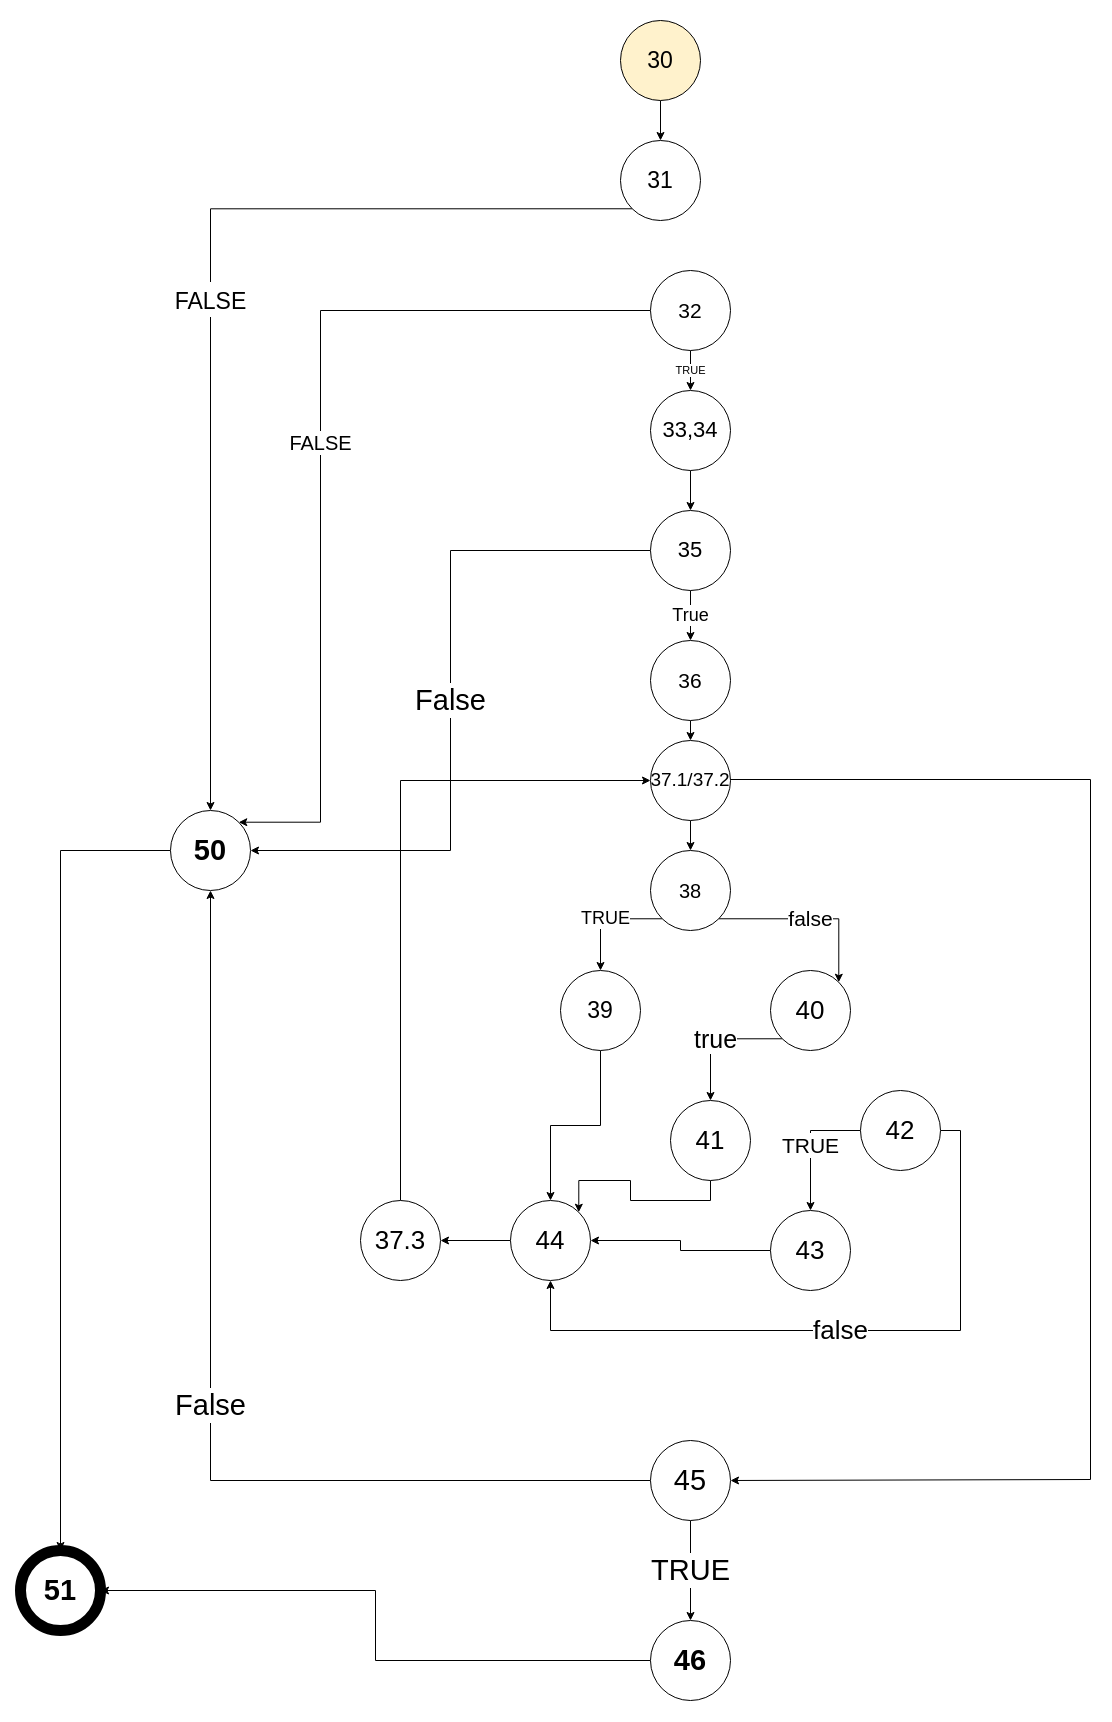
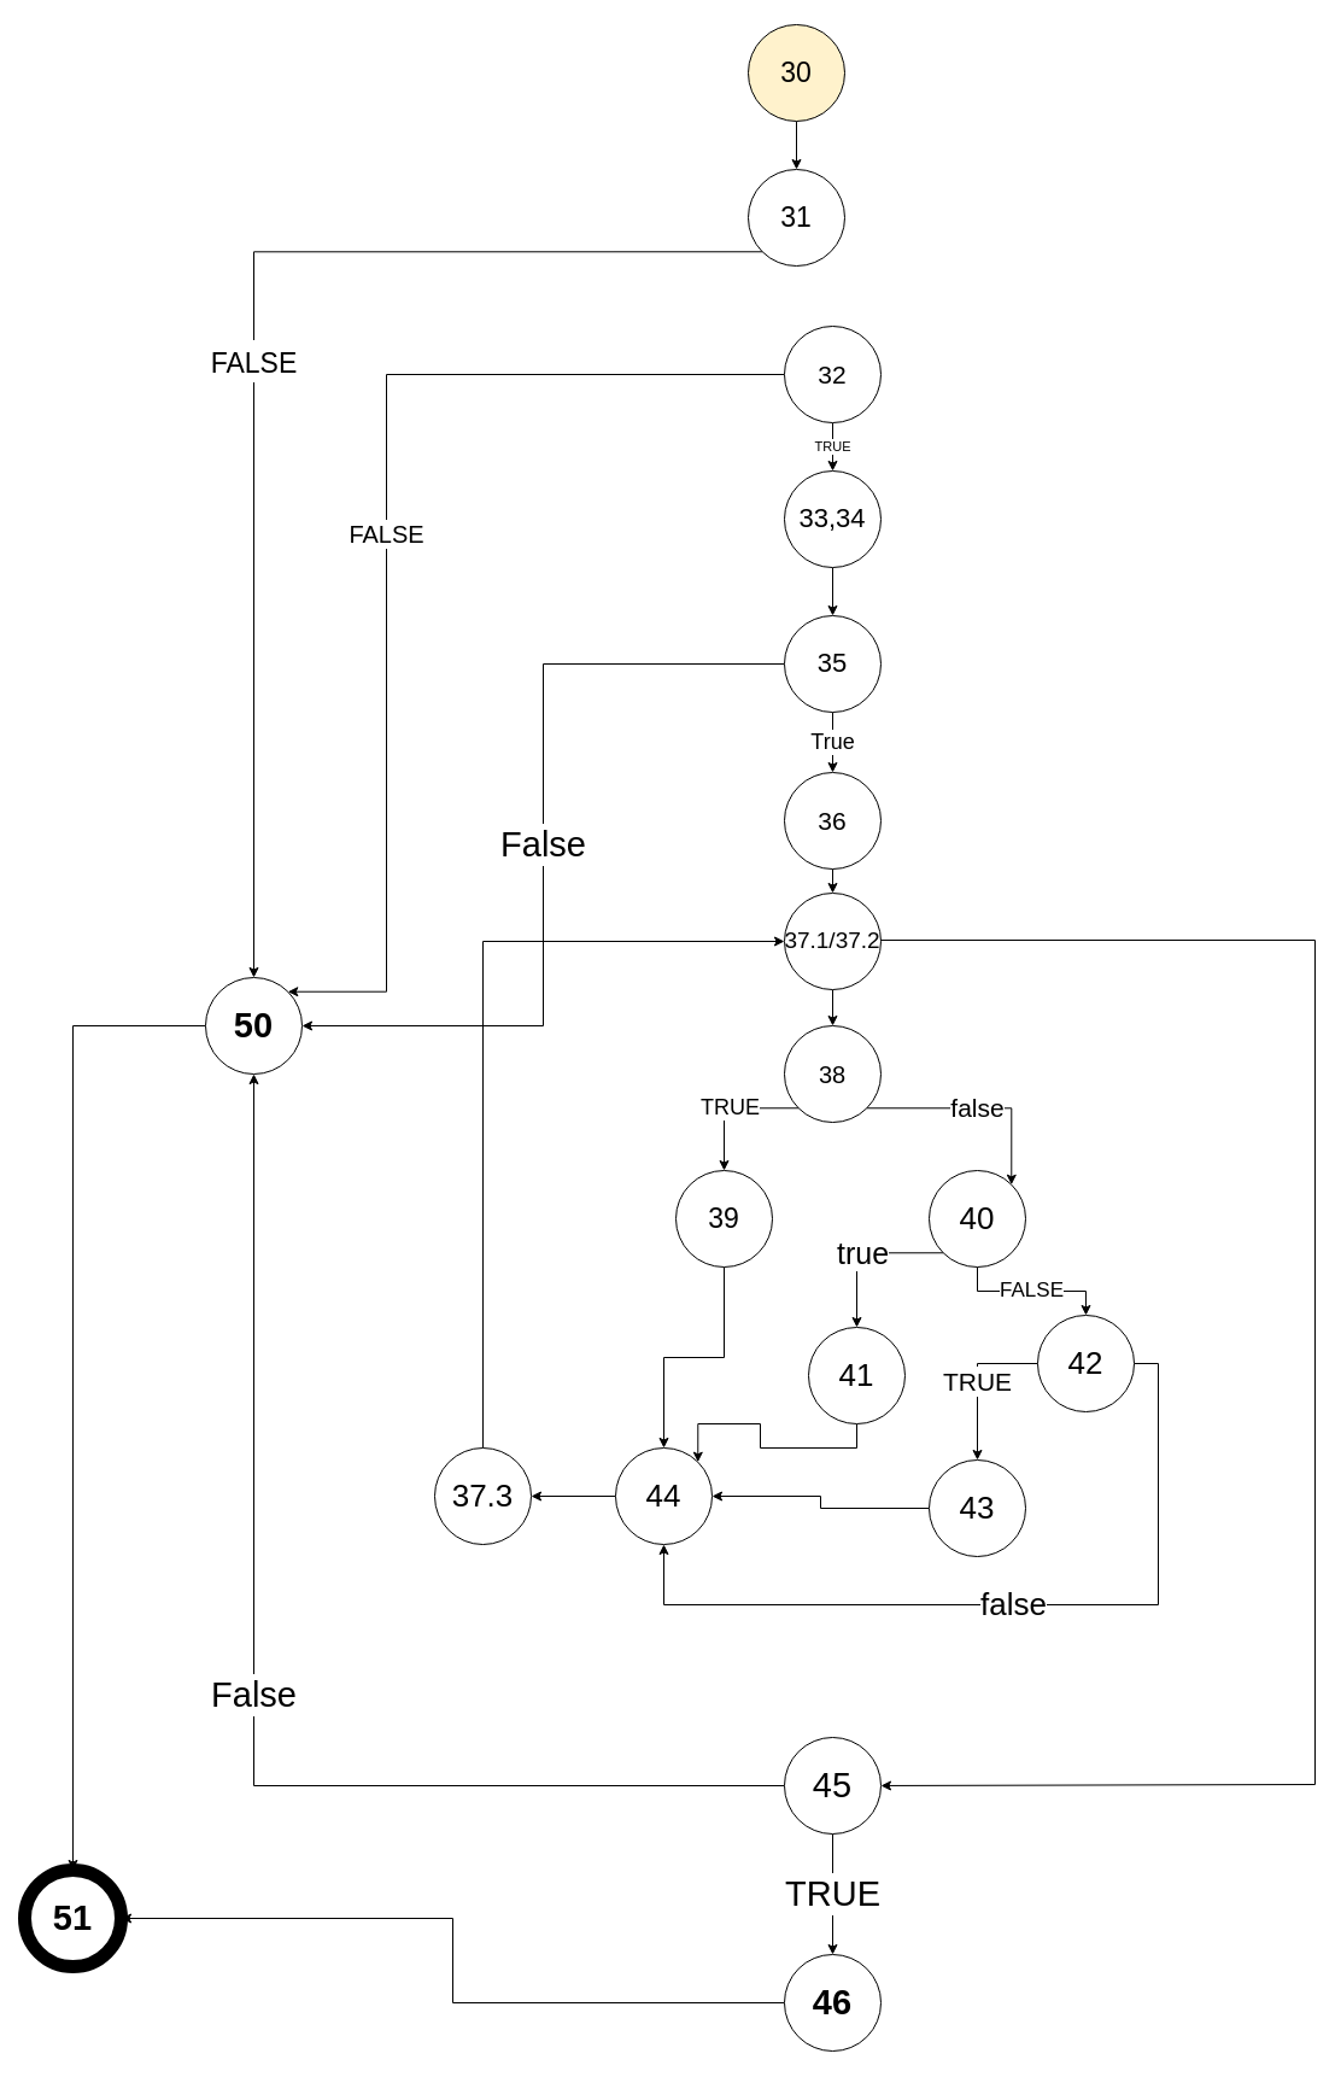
+ <mxCell id="25" value="&lt;font style=&quot;font-size: 17px&quot;&gt;FALSE&lt;/font&gt;" style="edgeStyle=orthogonalEdgeStyle;rounded=0;orthogonalLoop=1;jettySize=auto;html=1;exitX=0.5;exitY=1;exitDx=0;exitDy=0;entryX=0.5;entryY=0;entryDx=0;entryDy=0;" parent="1" source="27" target="32" edge="1"><mxGeometry relative="1" as="geometry"><mxPoint x="809.857" y="1090" as="targetPoint" /></mxGeometry></mxCell>
